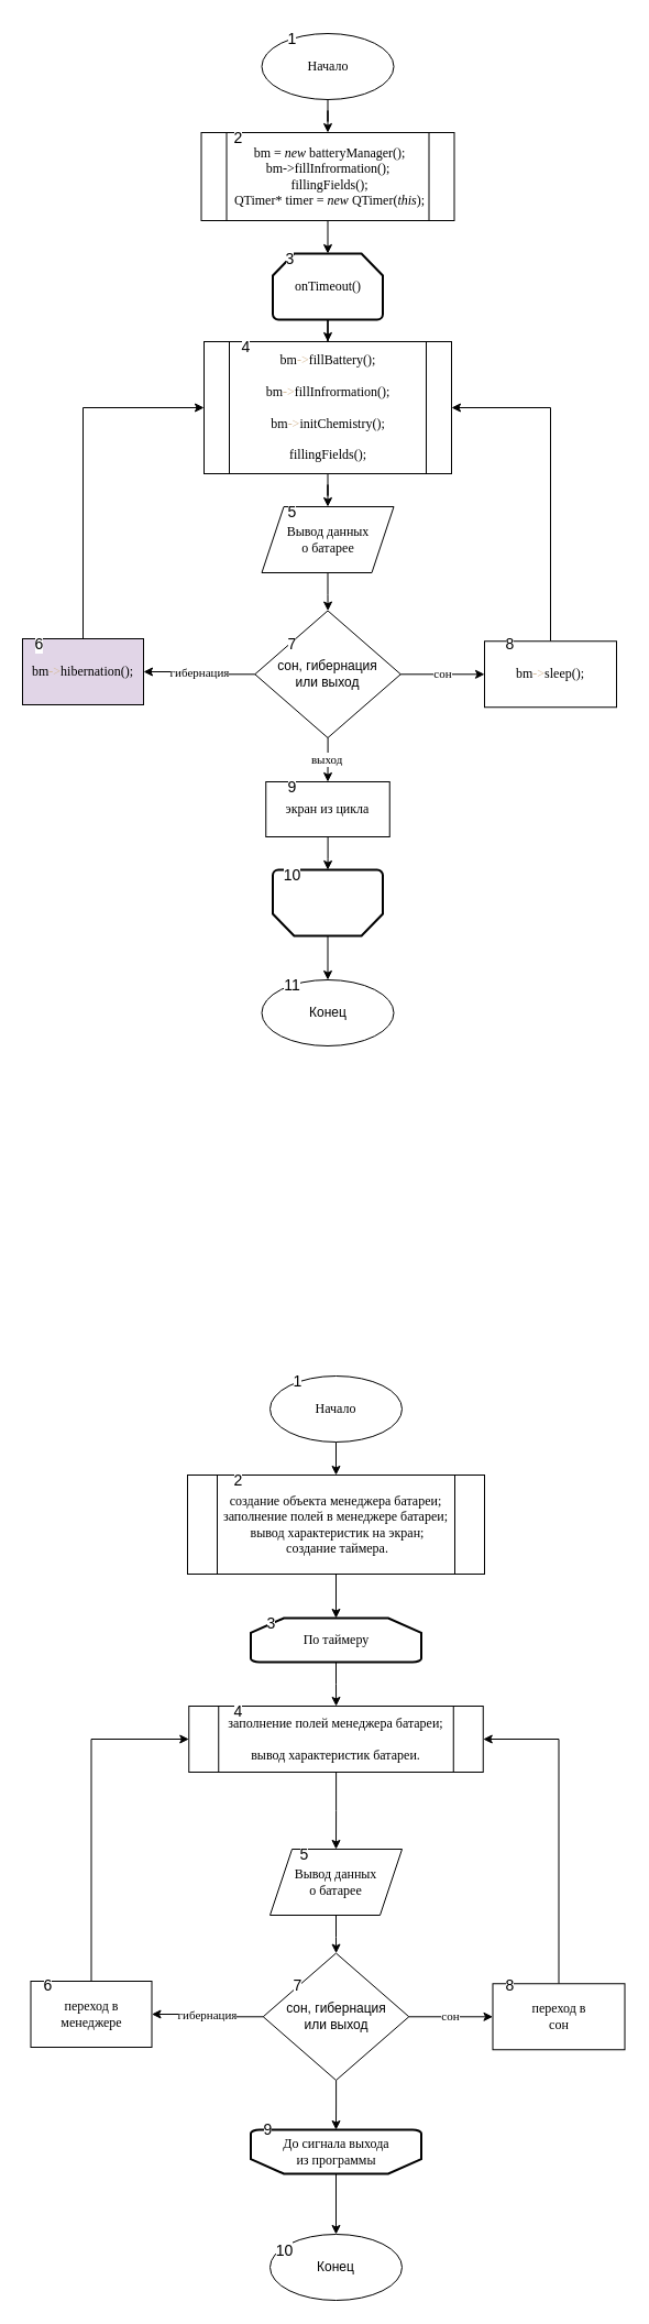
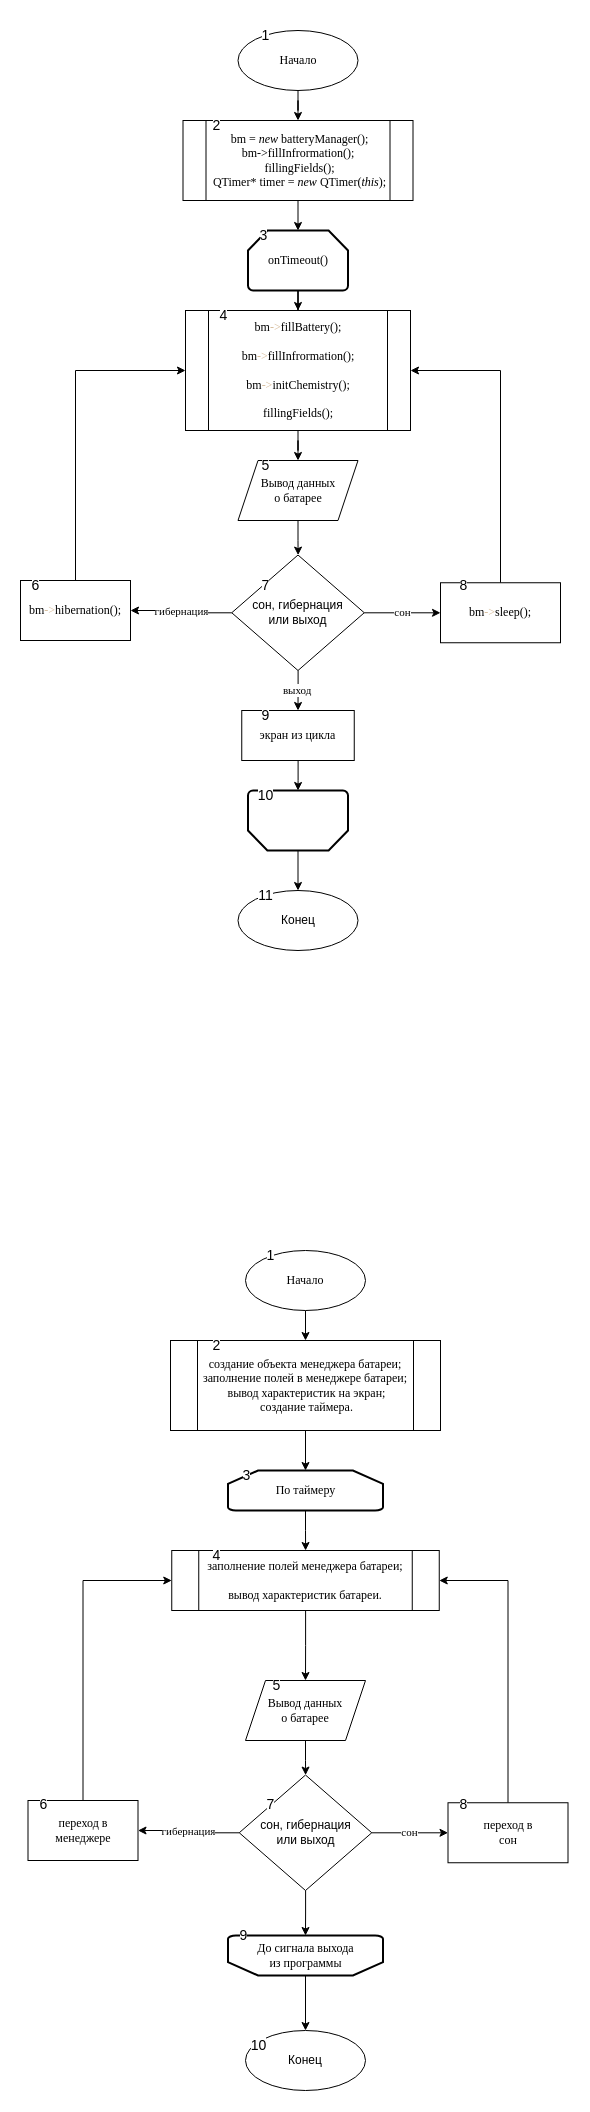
- <mxCell id="18" value="&lt;pre style=&quot;margin-top: 0px; margin-bottom: 0px;&quot;&gt;&lt;font face=&quot;Times New Roman&quot;&gt;bm&lt;span style=&quot;color:#d6bb9a;&quot;&gt;-&amp;gt;&lt;/span&gt;hibernation();&lt;/font&gt;&lt;/pre&gt;" style="whiteSpace=wrap;html=1;fillColor=#e1d5e7;" parent="1" vertex="1"><mxGeometry x="20" y="580" width="110" height="60" as="geometry" /></mxCell>
+ <mxCell id="18" value="&lt;pre style=&quot;margin-top: 0px; margin-bottom: 0px;&quot;&gt;&lt;font face=&quot;Times New Roman&quot;&gt;bm&lt;span style=&quot;color:#d6bb9a;&quot;&gt;-&amp;gt;&lt;/span&gt;hibernation();&lt;/font&gt;&lt;/pre&gt;" style="whiteSpace=wrap;html=1;" parent="1" vertex="1"><mxGeometry x="20" y="580" width="110" height="60" as="geometry" /></mxCell>
